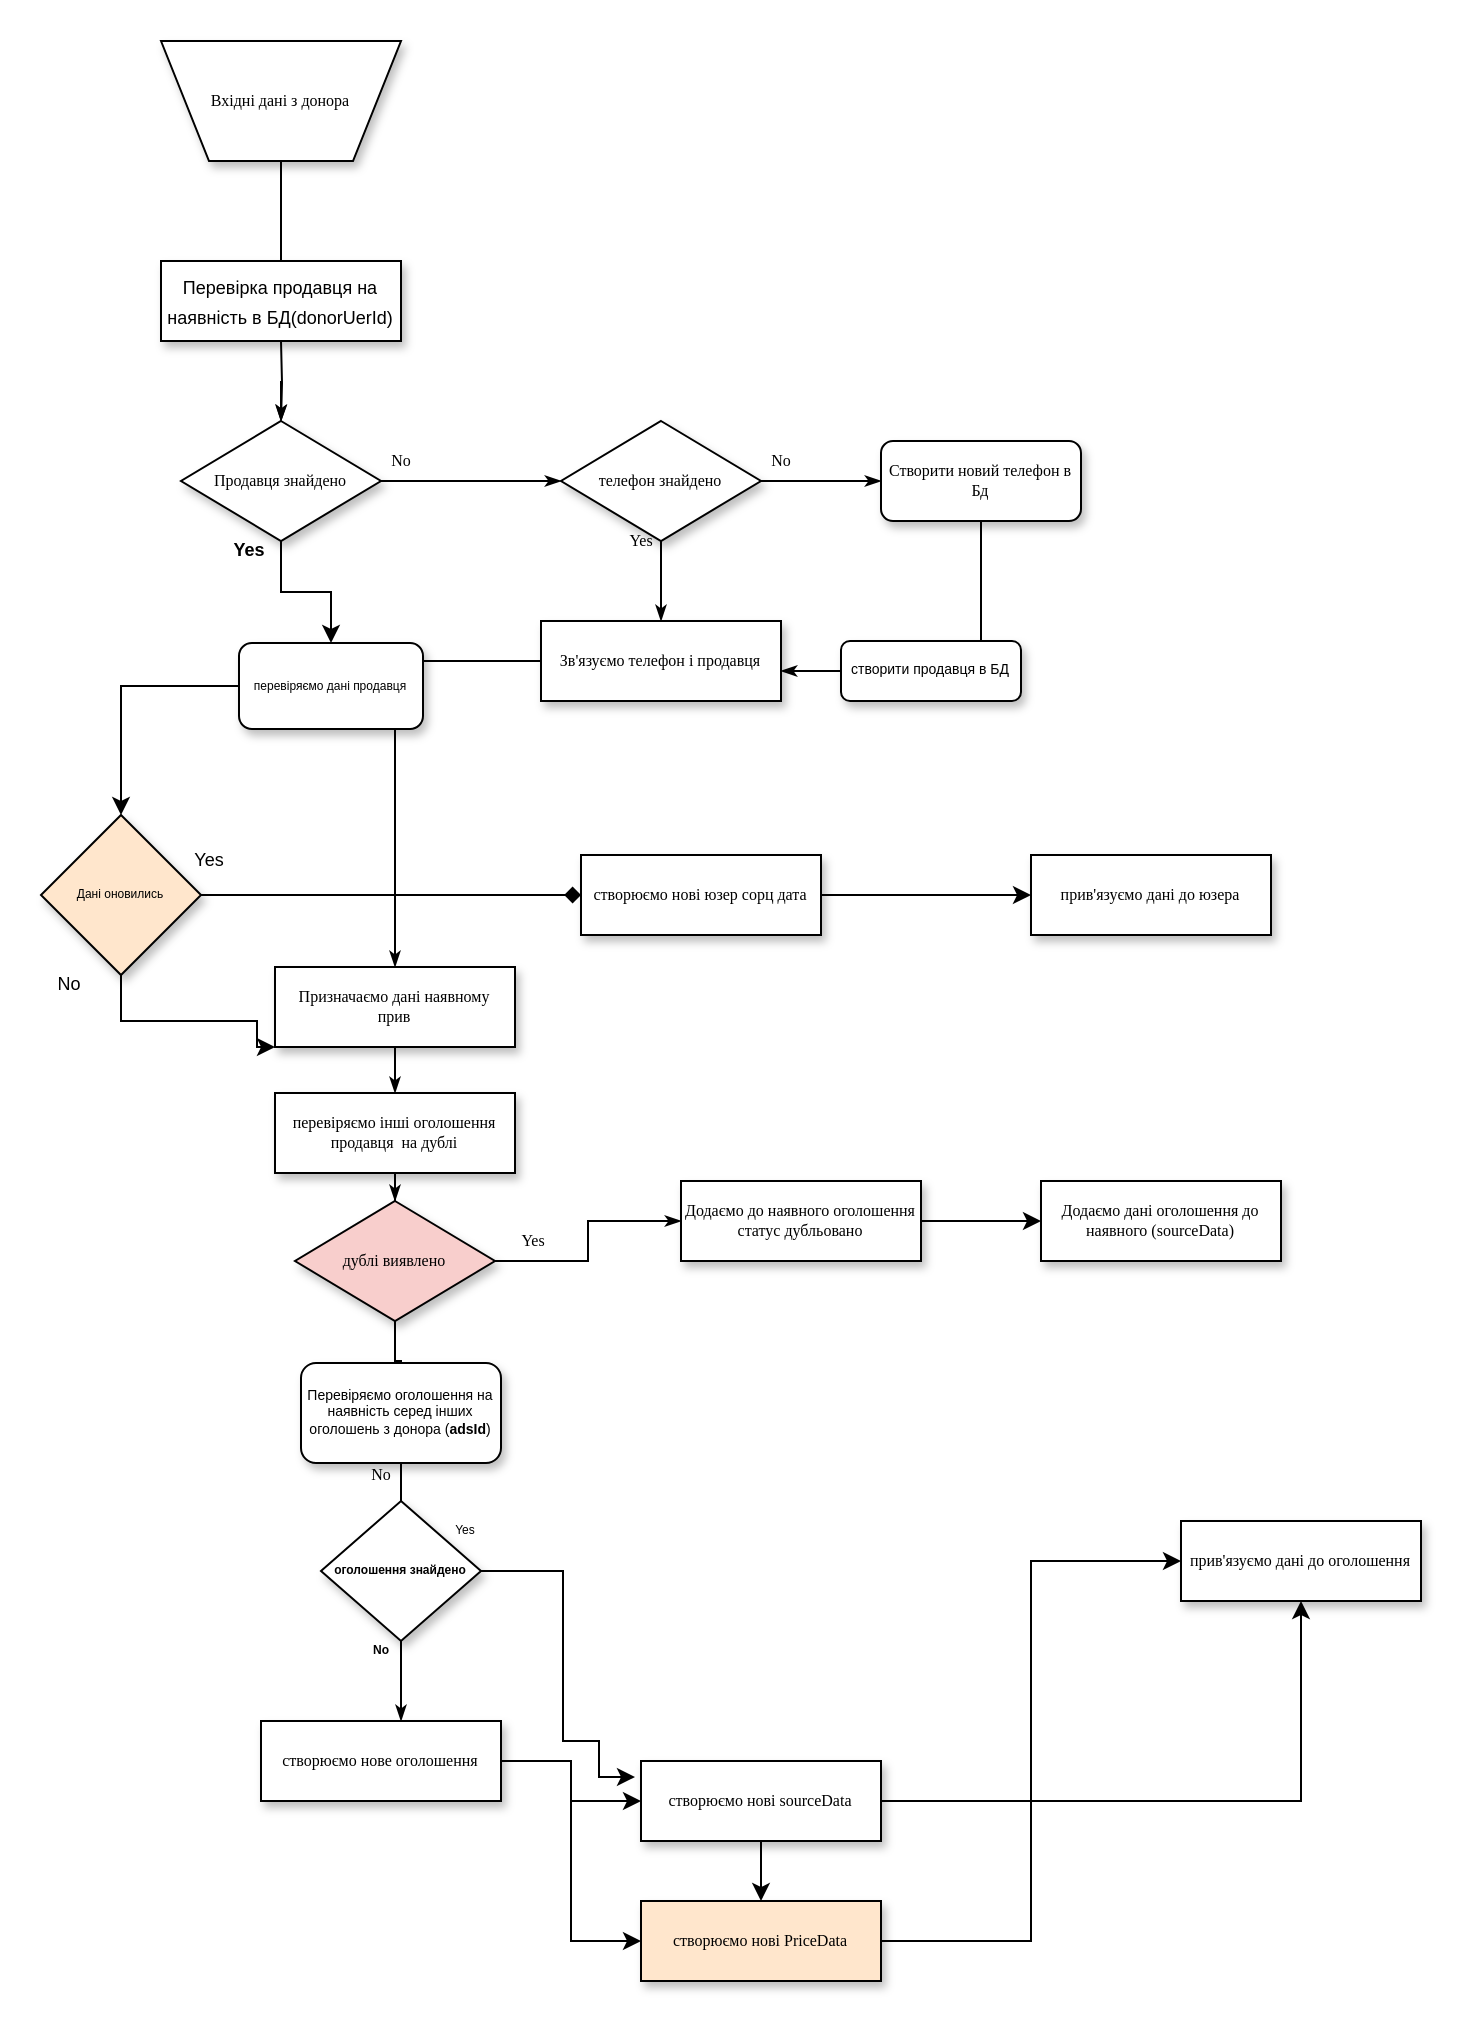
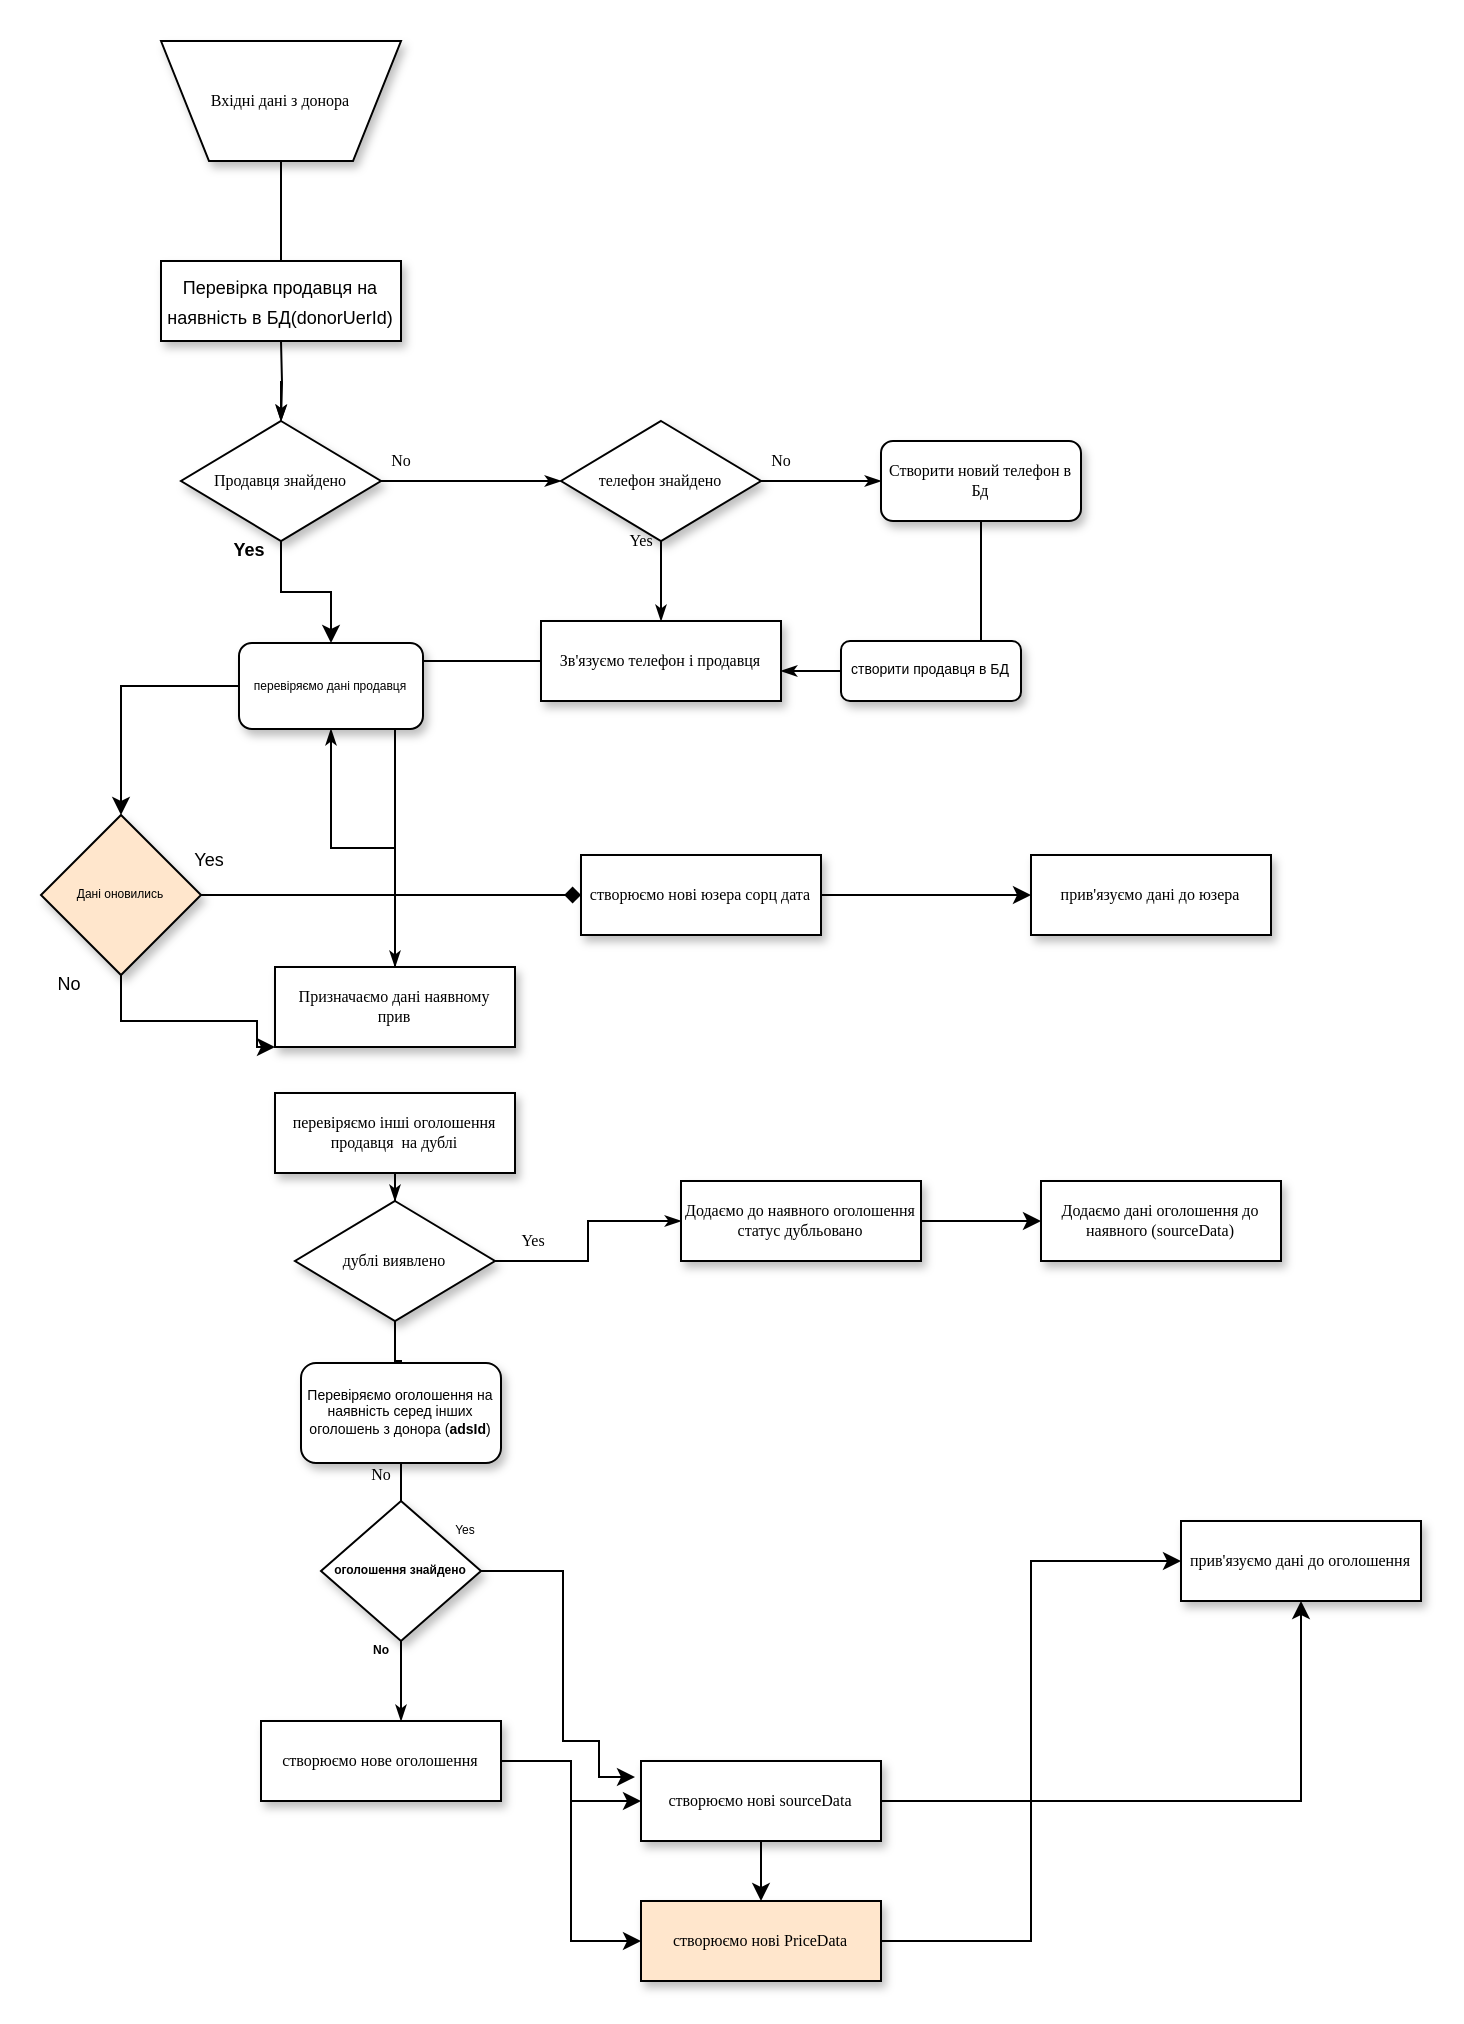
- <mxCell id="39" value="створюємо нові юзер сорц дата" style="whiteSpace=wrap;html=1;rounded=0;shadow=1;labelBackgroundColor=none;strokeWidth=1;fontFamily=Verdana;fontSize=8;align=center;" vertex="1" parent="1"><mxGeometry x="290" y="427" width="120" height="40" as="geometry" /></mxCell>
+ <mxCell id="39" value="створюємо нові юзера сорц дата" style="whiteSpace=wrap;html=1;rounded=0;shadow=1;labelBackgroundColor=none;strokeWidth=1;fontFamily=Verdana;fontSize=8;align=center;" vertex="1" parent="1"><mxGeometry x="290" y="427" width="120" height="40" as="geometry" /></mxCell>
- <mxCell id="15" style="edgeStyle=orthogonalEdgeStyle;rounded=0;html=1;labelBackgroundColor=none;startSize=5;endArrow=classicThin;endFill=1;endSize=5;jettySize=auto;orthogonalLoop=1;strokeWidth=1;fontFamily=Verdana;fontSize=8" parent="1" source="16" target="18" edge="1"><mxGeometry relative="1" as="geometry" /></mxCell>
+ <mxCell id="15" style="edgeStyle=orthogonalEdgeStyle;rounded=0;html=1;labelBackgroundColor=none;startSize=5;endArrow=classicThin;endFill=1;endSize=5;jettySize=auto;orthogonalLoop=1;strokeWidth=1;fontFamily=Verdana;fontSize=8;" parent="1" source="16" target="49" edge="1"><mxGeometry relative="1" as="geometry" /></mxCell>
- <mxCell id="21" value="дублі виявлено" style="rhombus;whiteSpace=wrap;html=1;rounded=0;shadow=1;labelBackgroundColor=none;strokeWidth=1;fontFamily=Verdana;fontSize=8;align=center;fillColor=#f8cecc;" parent="1" vertex="1"><mxGeometry x="147" y="600" width="100" height="60" as="geometry" /></mxCell>
+ <mxCell id="21" value="дублі виявлено" style="rhombus;whiteSpace=wrap;html=1;rounded=0;shadow=1;labelBackgroundColor=none;strokeWidth=1;fontFamily=Verdana;fontSize=8;align=center;" parent="1" vertex="1"><mxGeometry x="147" y="600" width="100" height="60" as="geometry" /></mxCell>
